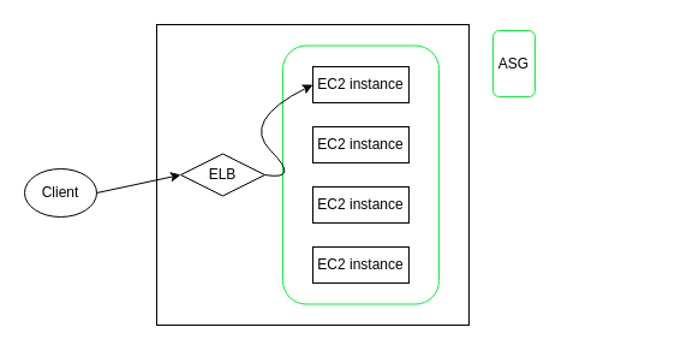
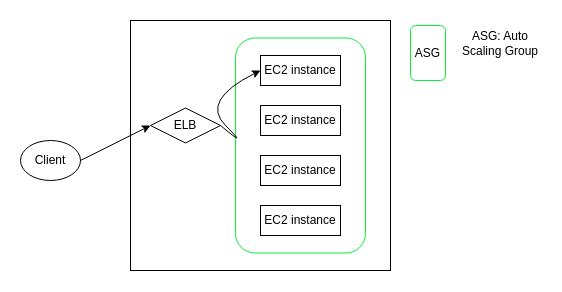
+ <mxCell id="13" value="ASG: Auto Scaling Group" style="text;html=1;strokeColor=none;fillColor=none;align=center;verticalAlign=middle;whiteSpace=wrap;rounded=0;" parent="1" vertex="1"><mxGeometry x="460" y="27.5" width="80" height="30" as="geometry" /></mxCell>
- <mxCell id="9" value="ELB" style="rhombus;whiteSpace=wrap;html=1;" parent="1" vertex="1"><mxGeometry x="150" y="127.5" width="70" height="35" as="geometry" /></mxCell>
+ <mxCell id="9" value="ELB" style="rhombus;whiteSpace=wrap;html=1;" parent="1" vertex="1"><mxGeometry x="150" y="107.5" width="70" height="35" as="geometry" /></mxCell>
